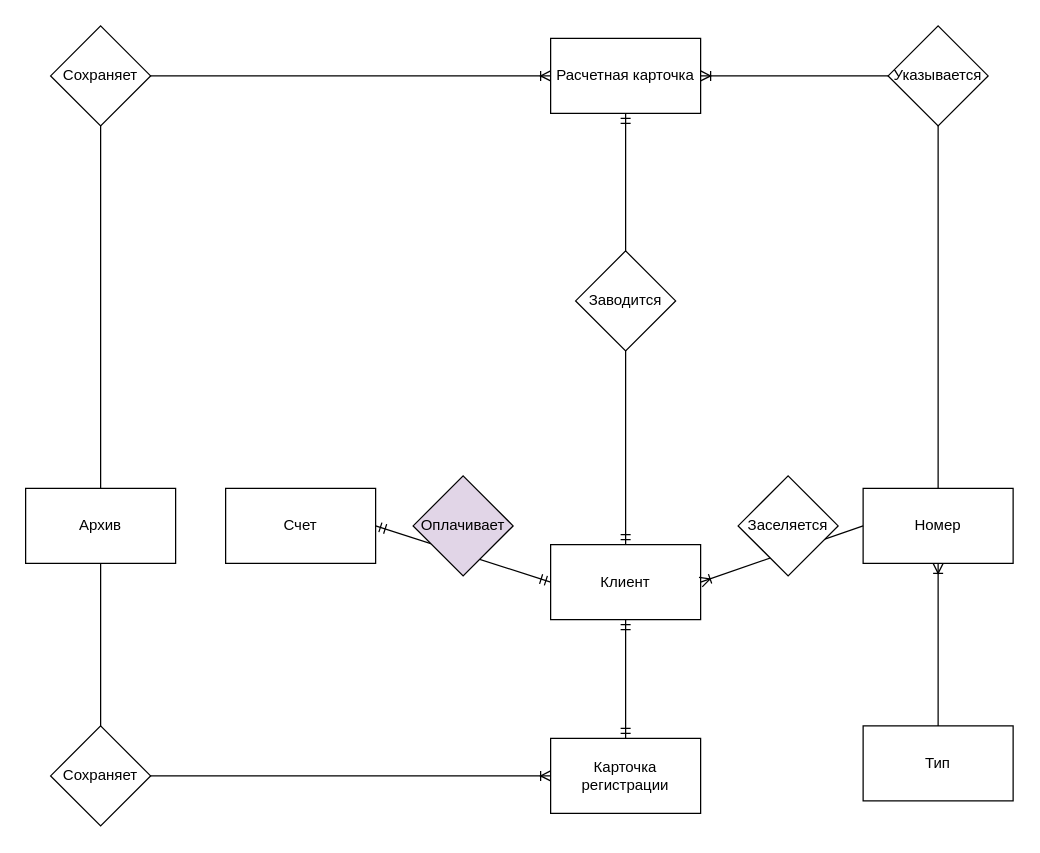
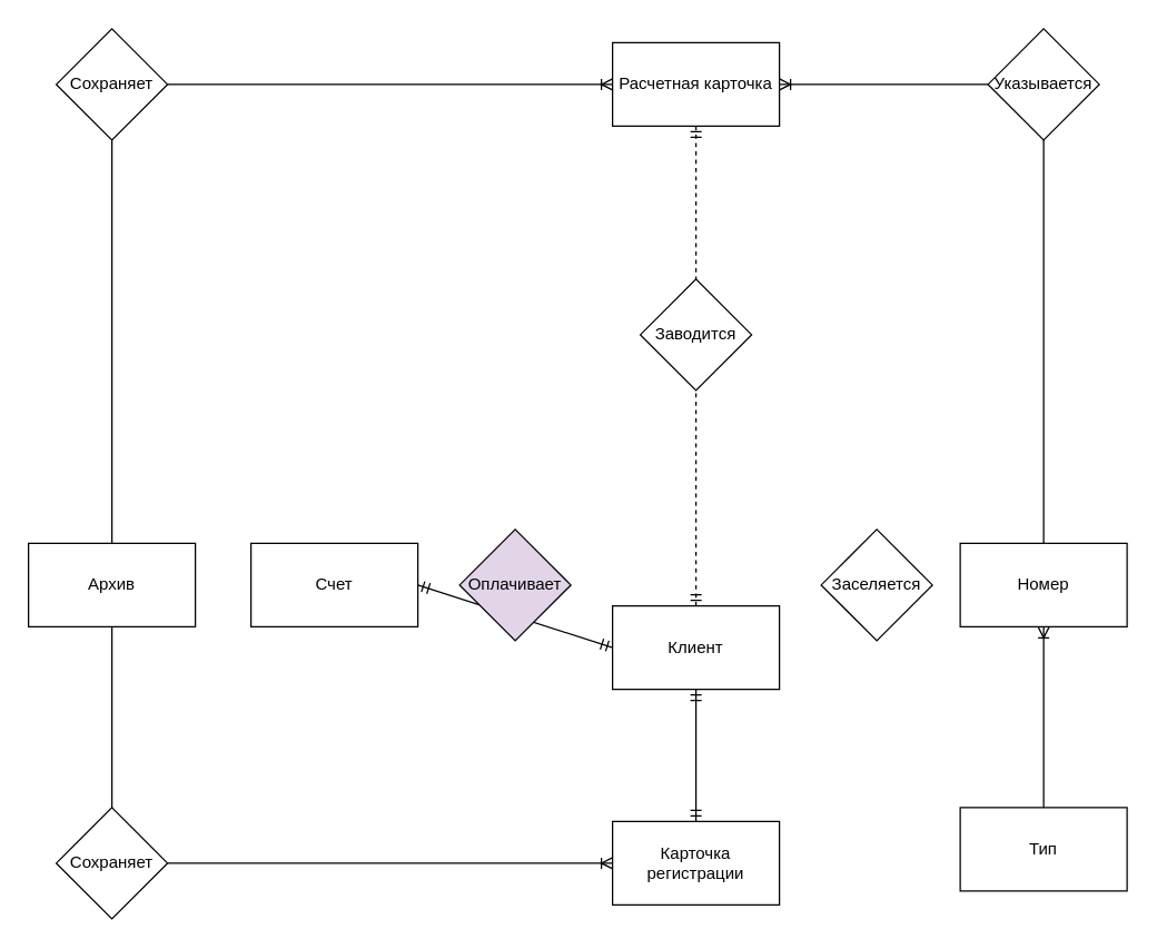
- <mxCell id="11" value="" style="fontSize=12;html=1;endArrow=ERmandOne;startArrow=ERmandOne;shadow=0;entryX=0.5;entryY=1;entryDx=0;entryDy=0;exitX=0.5;exitY=0;exitDx=0;exitDy=0;" edge="1" parent="1" source="4" target="3"><mxGeometry width="100" height="100" relative="1" as="geometry"><mxPoint x="360" y="290" as="sourcePoint" /><mxPoint x="460" y="190" as="targetPoint" /></mxGeometry></mxCell>
+ <mxCell id="11" value="" style="fontSize=12;html=1;endArrow=ERmandOne;startArrow=ERmandOne;shadow=0;entryX=0.5;entryY=1;entryDx=0;entryDy=0;exitX=0.5;exitY=0;exitDx=0;exitDy=0;dashed=1;" edge="1" parent="1" source="4" target="3"><mxGeometry width="100" height="100" relative="1" as="geometry"><mxPoint x="360" y="290" as="sourcePoint" /><mxPoint x="460" y="190" as="targetPoint" /></mxGeometry></mxCell>
- <mxCell id="14" value="" style="fontSize=12;html=1;endArrow=ERoneToMany;shadow=0;entryX=1;entryY=0.5;entryDx=0;entryDy=0;exitX=0;exitY=0.5;exitDx=0;exitDy=0;" edge="1" parent="1" source="6" target="4"><mxGeometry width="100" height="100" relative="1" as="geometry"><mxPoint x="470" y="560" as="sourcePoint" /><mxPoint x="570" y="460" as="targetPoint" /></mxGeometry></mxCell>
